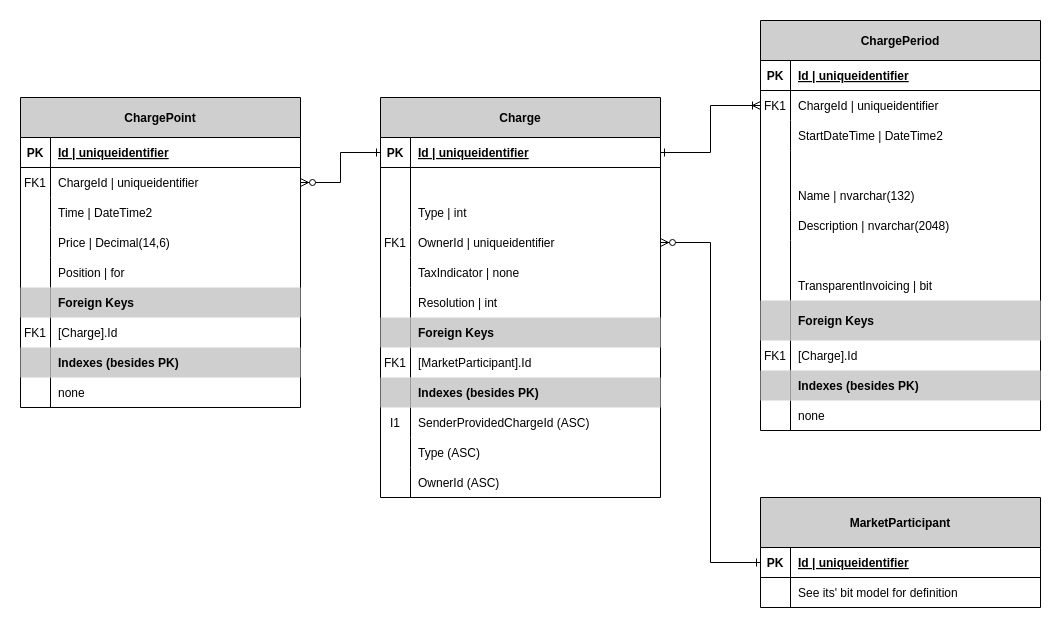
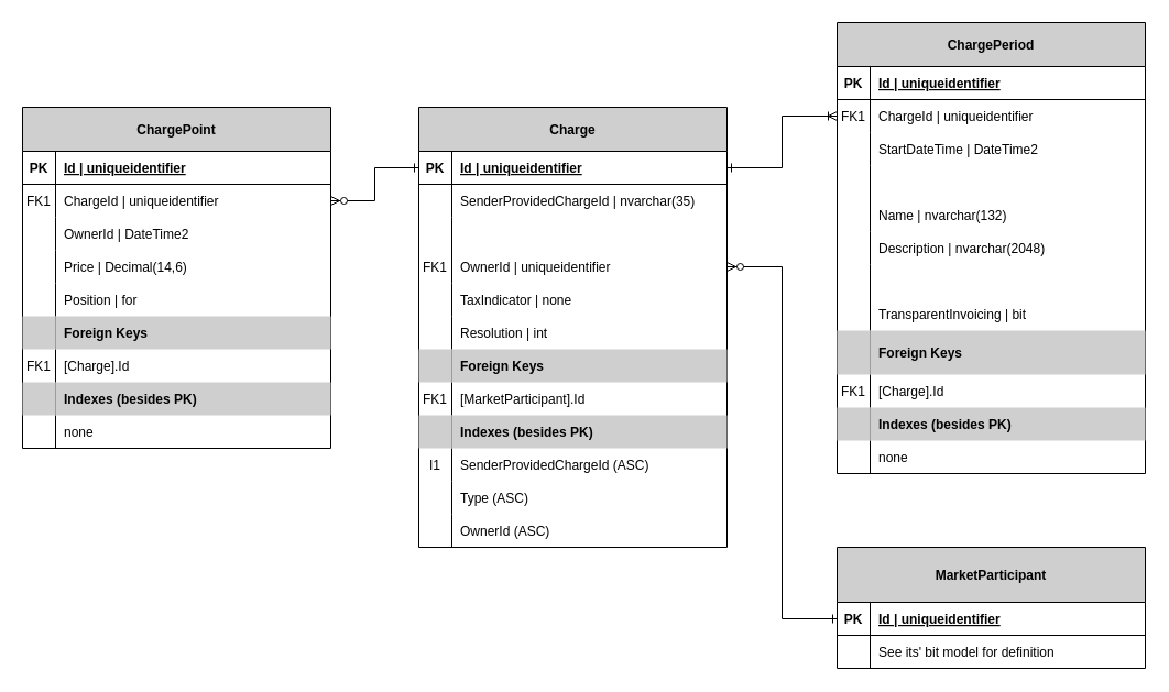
+ <mxCell id="9" value="SenderProvidedChargeId | nvarchar(35)" style="shape=partialRectangle;connectable=0;fillColor=none;top=0;left=0;bottom=0;right=0;align=left;spacingLeft=6;overflow=hidden;" parent="7" vertex="1"><mxGeometry x="30" width="250" height="30" as="geometry"><mxRectangle width="250" height="30" as="alternateBounds" /></mxGeometry></mxCell>
- <mxCell id="85" value="Time | DateTime2" style="shape=partialRectangle;connectable=0;fillColor=none;top=0;left=0;bottom=0;right=0;align=left;spacingLeft=6;overflow=hidden;" parent="83" vertex="1"><mxGeometry x="30" width="250" height="30" as="geometry"><mxRectangle width="250" height="30" as="alternateBounds" /></mxGeometry></mxCell>
+ <mxCell id="85" value="OwnerId | DateTime2" style="shape=partialRectangle;connectable=0;fillColor=none;top=0;left=0;bottom=0;right=0;align=left;spacingLeft=6;overflow=hidden;" parent="83" vertex="1"><mxGeometry x="30" width="250" height="30" as="geometry"><mxRectangle width="250" height="30" as="alternateBounds" /></mxGeometry></mxCell>
- <mxCell id="12" value="Type | int" style="shape=partialRectangle;connectable=0;fillColor=none;top=0;left=0;bottom=0;right=0;align=left;spacingLeft=6;overflow=hidden;" parent="10" vertex="1"><mxGeometry x="30" width="250" height="30" as="geometry"><mxRectangle width="250" height="30" as="alternateBounds" /></mxGeometry></mxCell>
